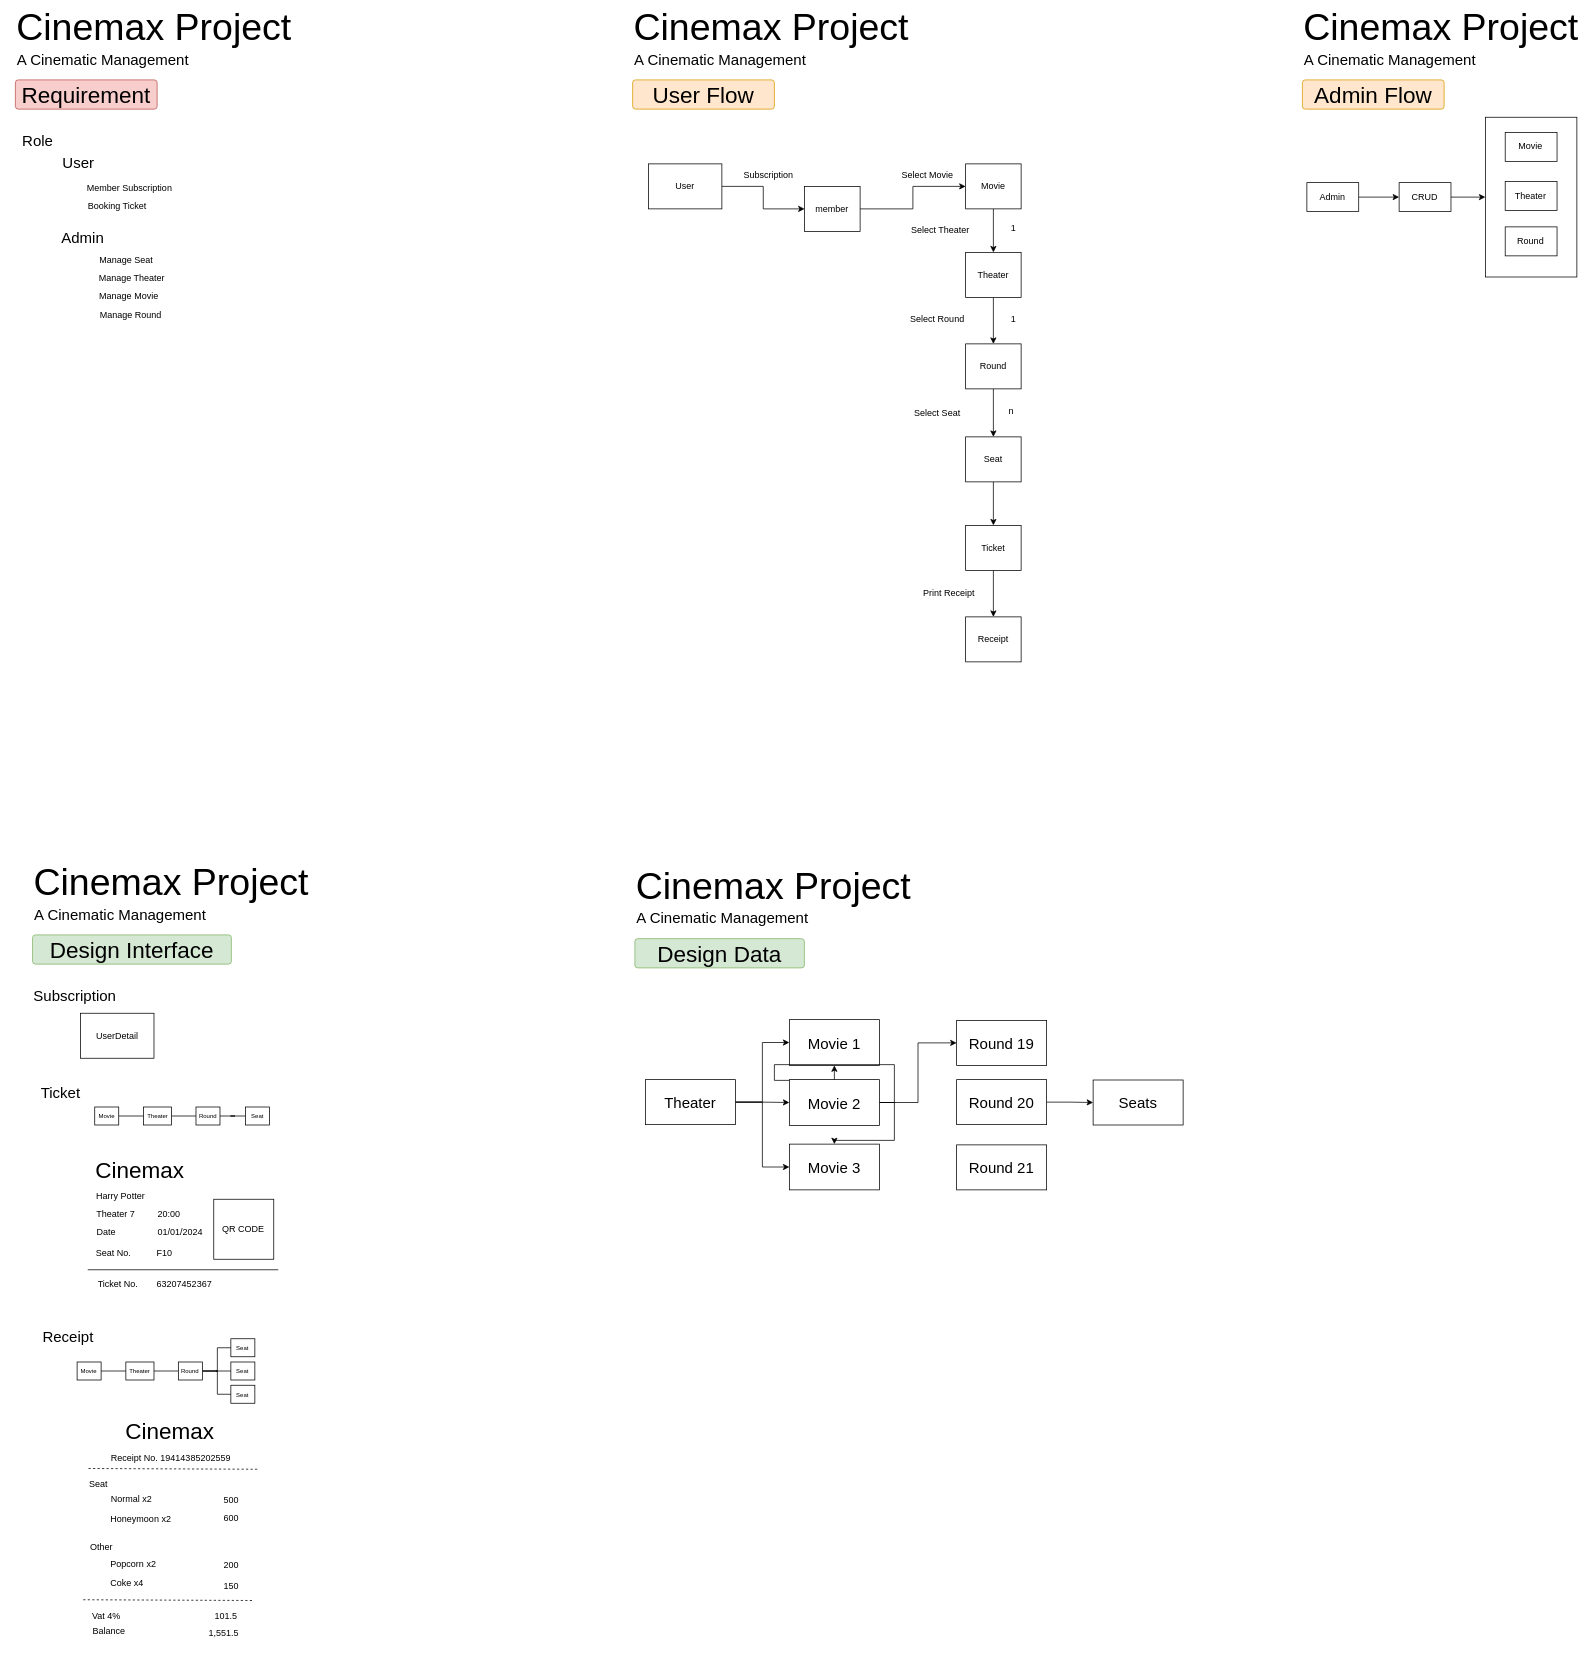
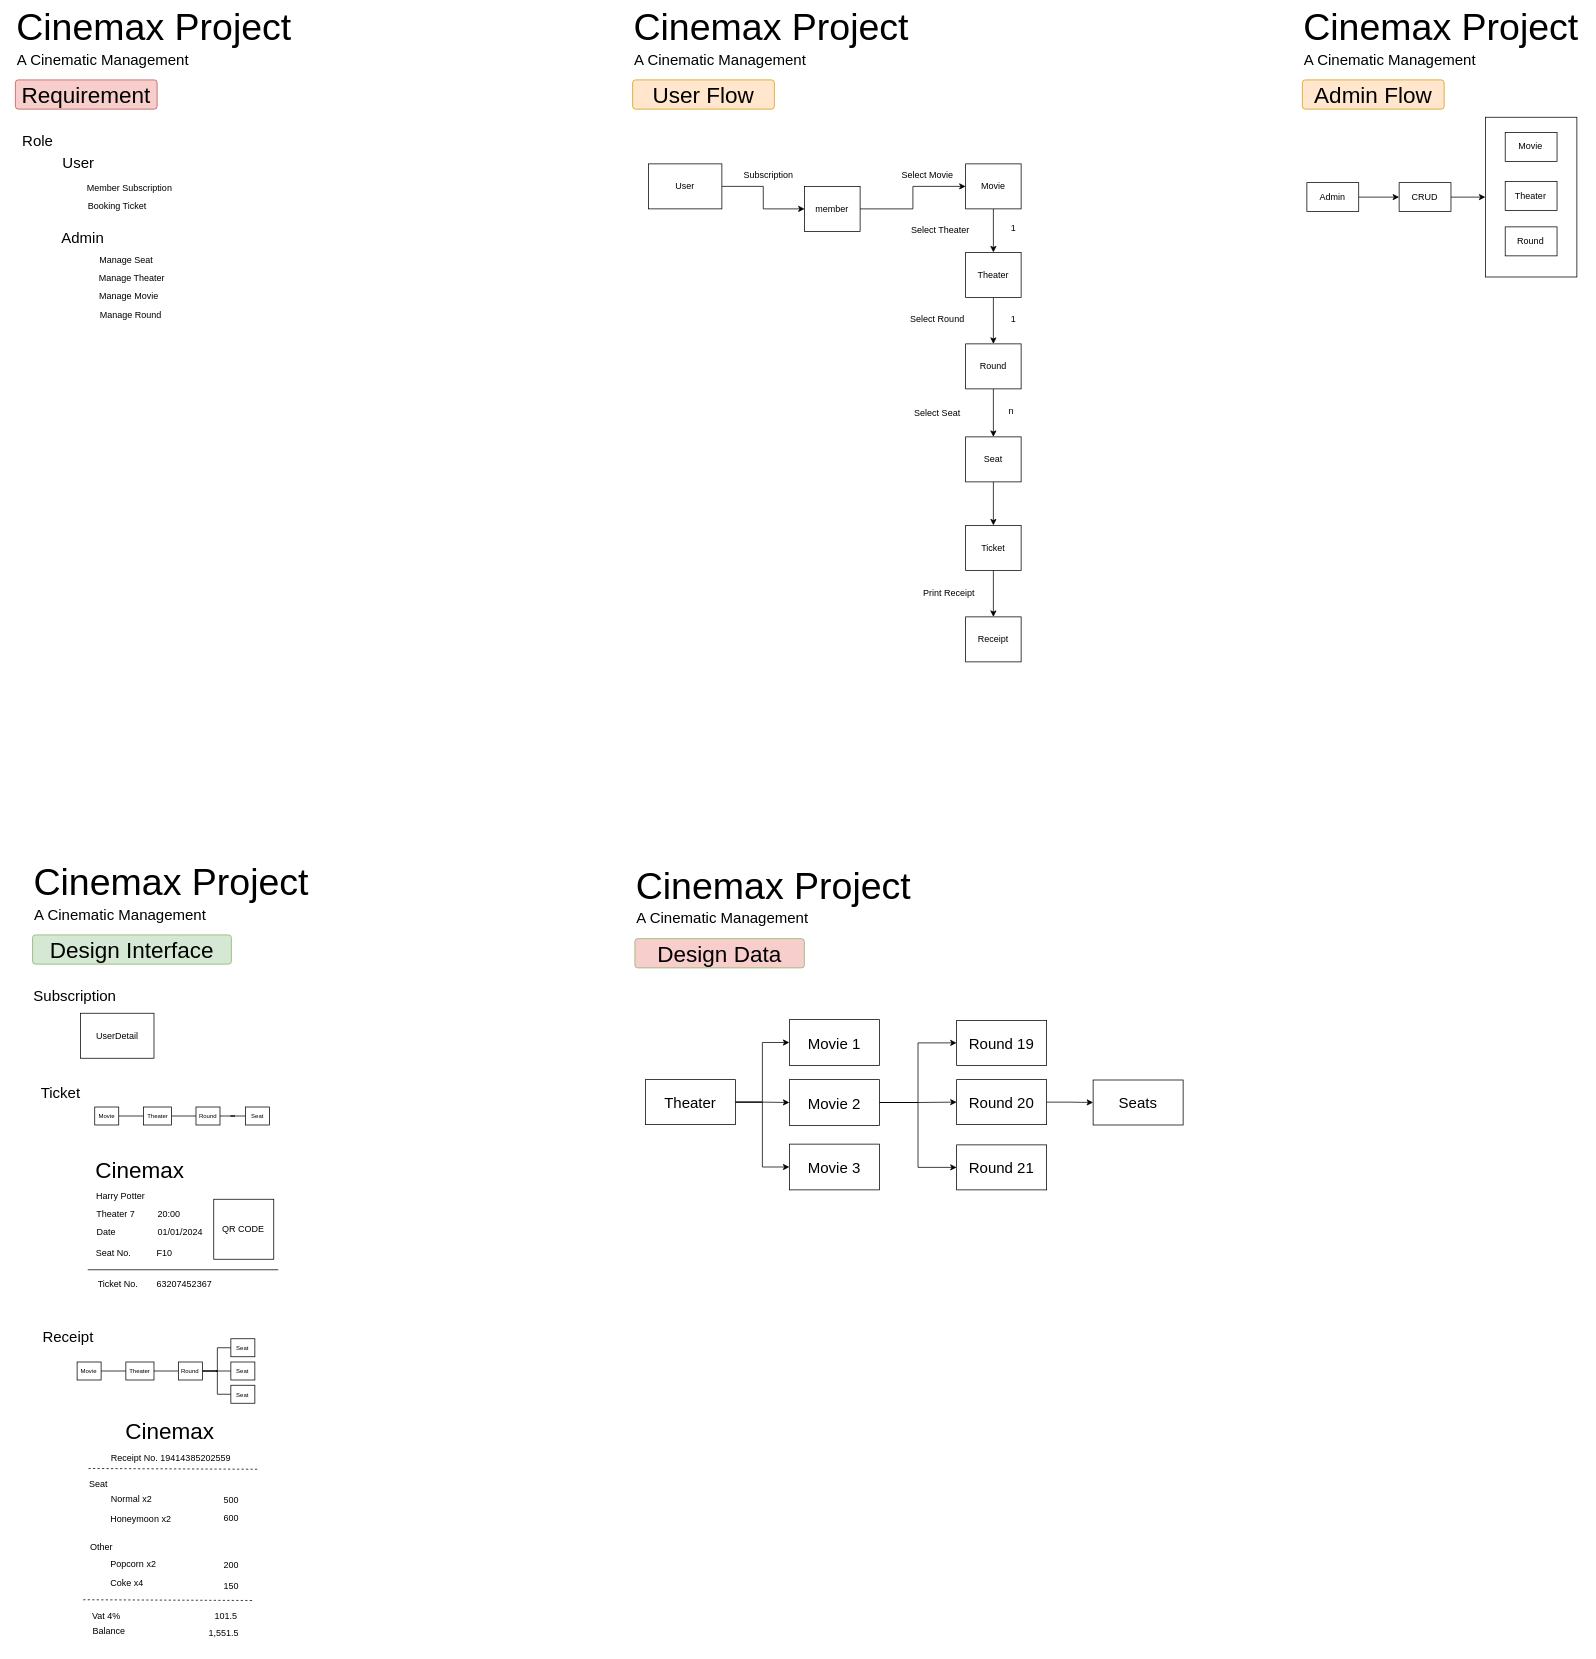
- <mxCell id="110" value="&lt;span style=&quot;font-size: 30px;&quot;&gt;Design Data&lt;/span&gt;" style="rounded=1;whiteSpace=wrap;html=1;arcSize=10;fillColor=#d5e8d4;strokeColor=#82b366;" vertex="1" parent="1"><mxGeometry x="846" y="1251" width="226" height="39" as="geometry" /></mxCell>
+ <mxCell id="110" value="&lt;span style=&quot;font-size: 30px;&quot;&gt;Design Data&lt;/span&gt;" style="rounded=1;whiteSpace=wrap;html=1;arcSize=10;fillColor=#f8cecc;strokeColor=#82b366;" vertex="1" parent="1"><mxGeometry x="846" y="1251" width="226" height="39" as="geometry" /></mxCell>
- <mxCell id="119" style="edgeStyle=orthogonalEdgeStyle;rounded=0;orthogonalLoop=1;jettySize=auto;html=1;exitX=1;exitY=0.5;exitDx=0;exitDy=0;" edge="1" parent="1" source="121" target="112"><mxGeometry relative="1" as="geometry" /></mxCell>
+ <mxCell id="119" style="edgeStyle=orthogonalEdgeStyle;rounded=0;orthogonalLoop=1;jettySize=auto;html=1;exitX=1;exitY=0.5;exitDx=0;exitDy=0;entryX=0;entryY=0.5;entryDx=0;entryDy=0;" edge="1" parent="1" source="121" target="125"><mxGeometry relative="1" as="geometry" /></mxCell>
- <mxCell id="118" style="edgeStyle=orthogonalEdgeStyle;rounded=0;orthogonalLoop=1;jettySize=auto;html=1;exitX=1;exitY=0.5;exitDx=0;exitDy=0;" edge="1" parent="1" source="121" target="117"><mxGeometry relative="1" as="geometry" /></mxCell>
+ <mxCell id="118" style="edgeStyle=orthogonalEdgeStyle;rounded=0;orthogonalLoop=1;jettySize=auto;html=1;exitX=1;exitY=0.5;exitDx=0;exitDy=0;" edge="1" parent="1" source="121" target="123"><mxGeometry relative="1" as="geometry" /></mxCell>
